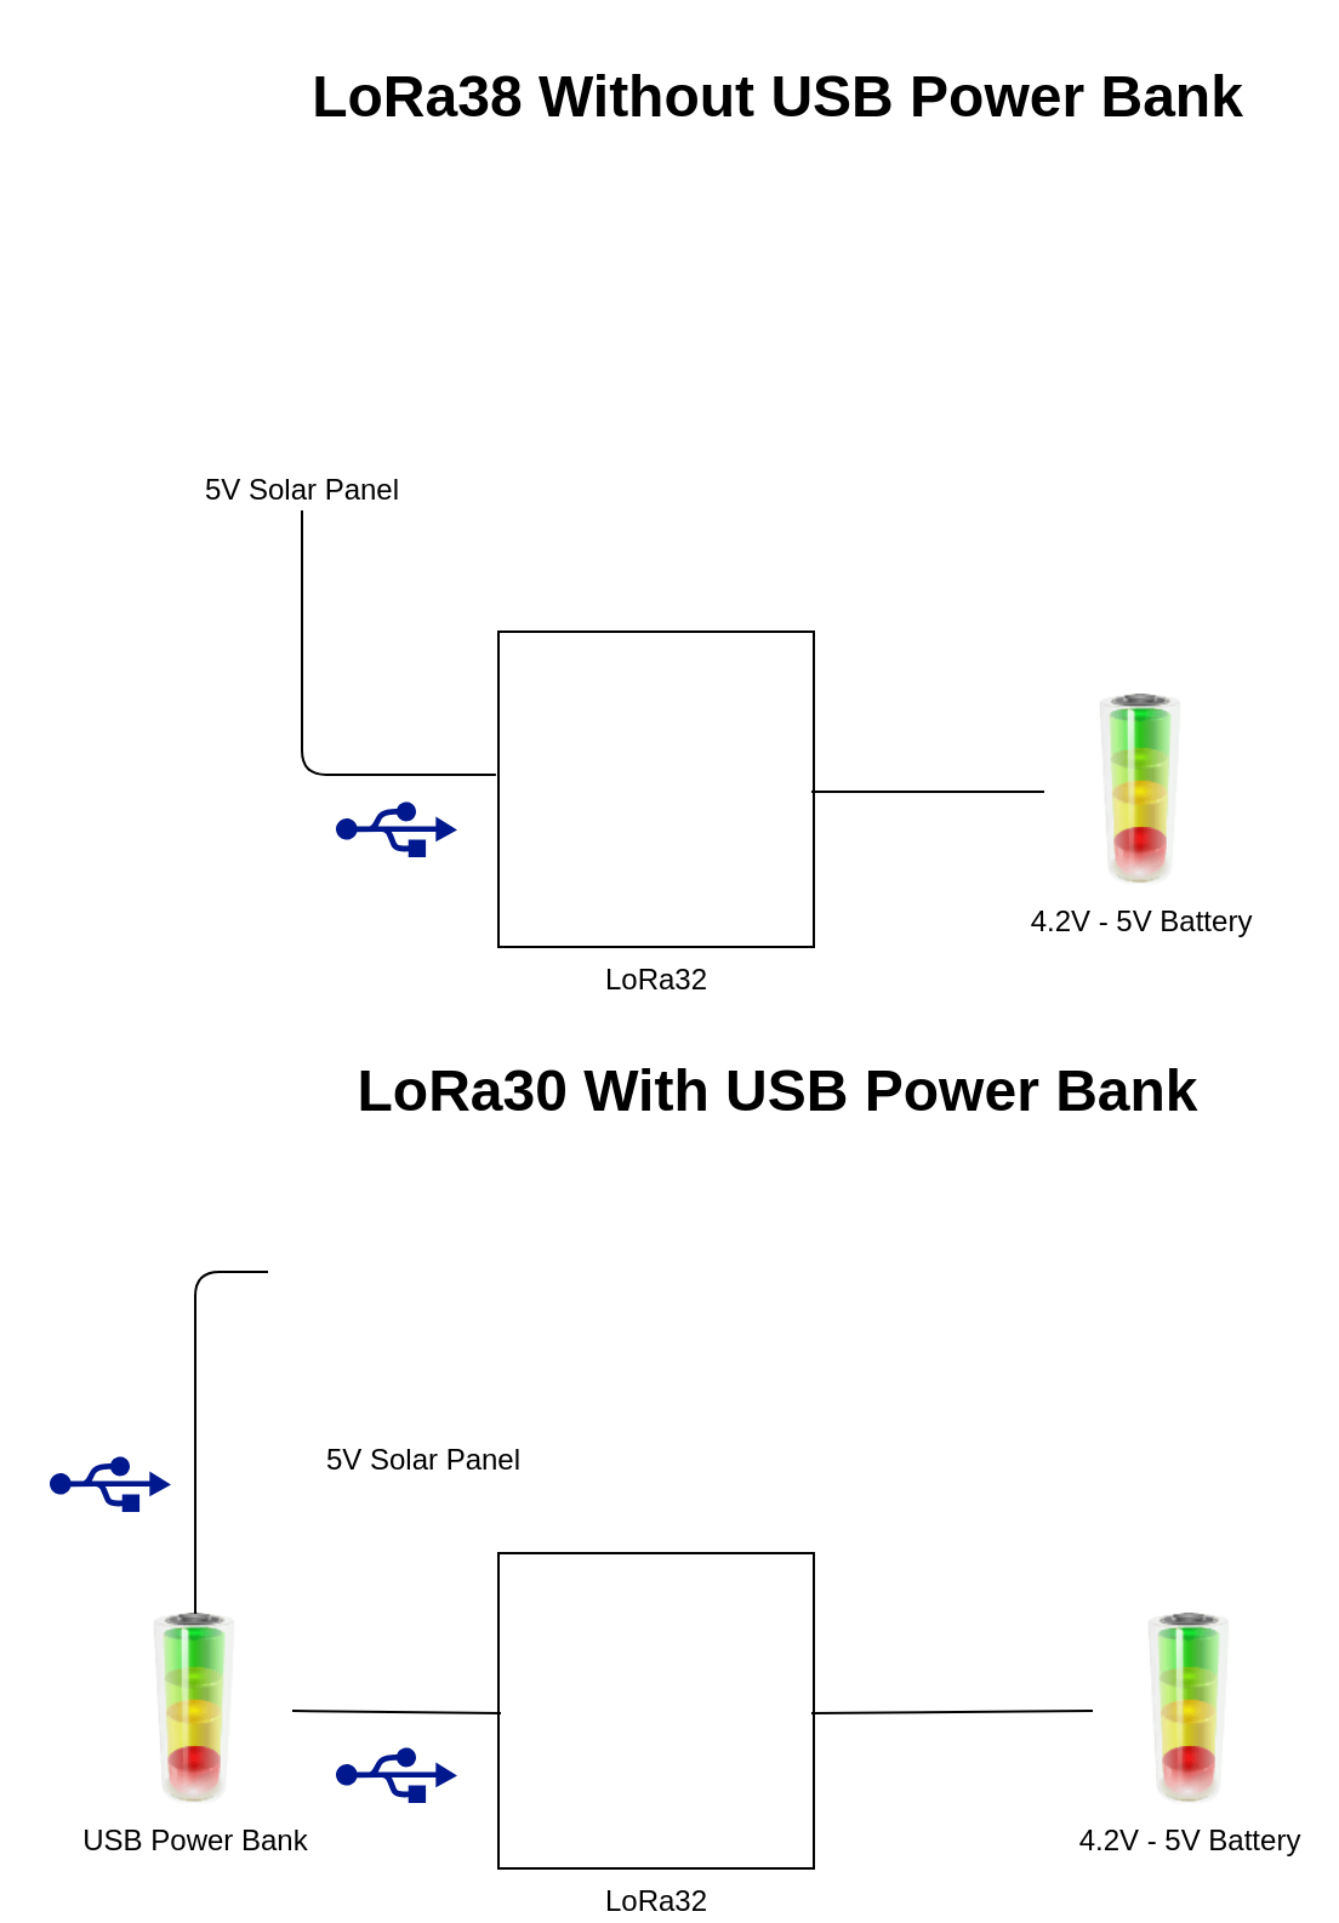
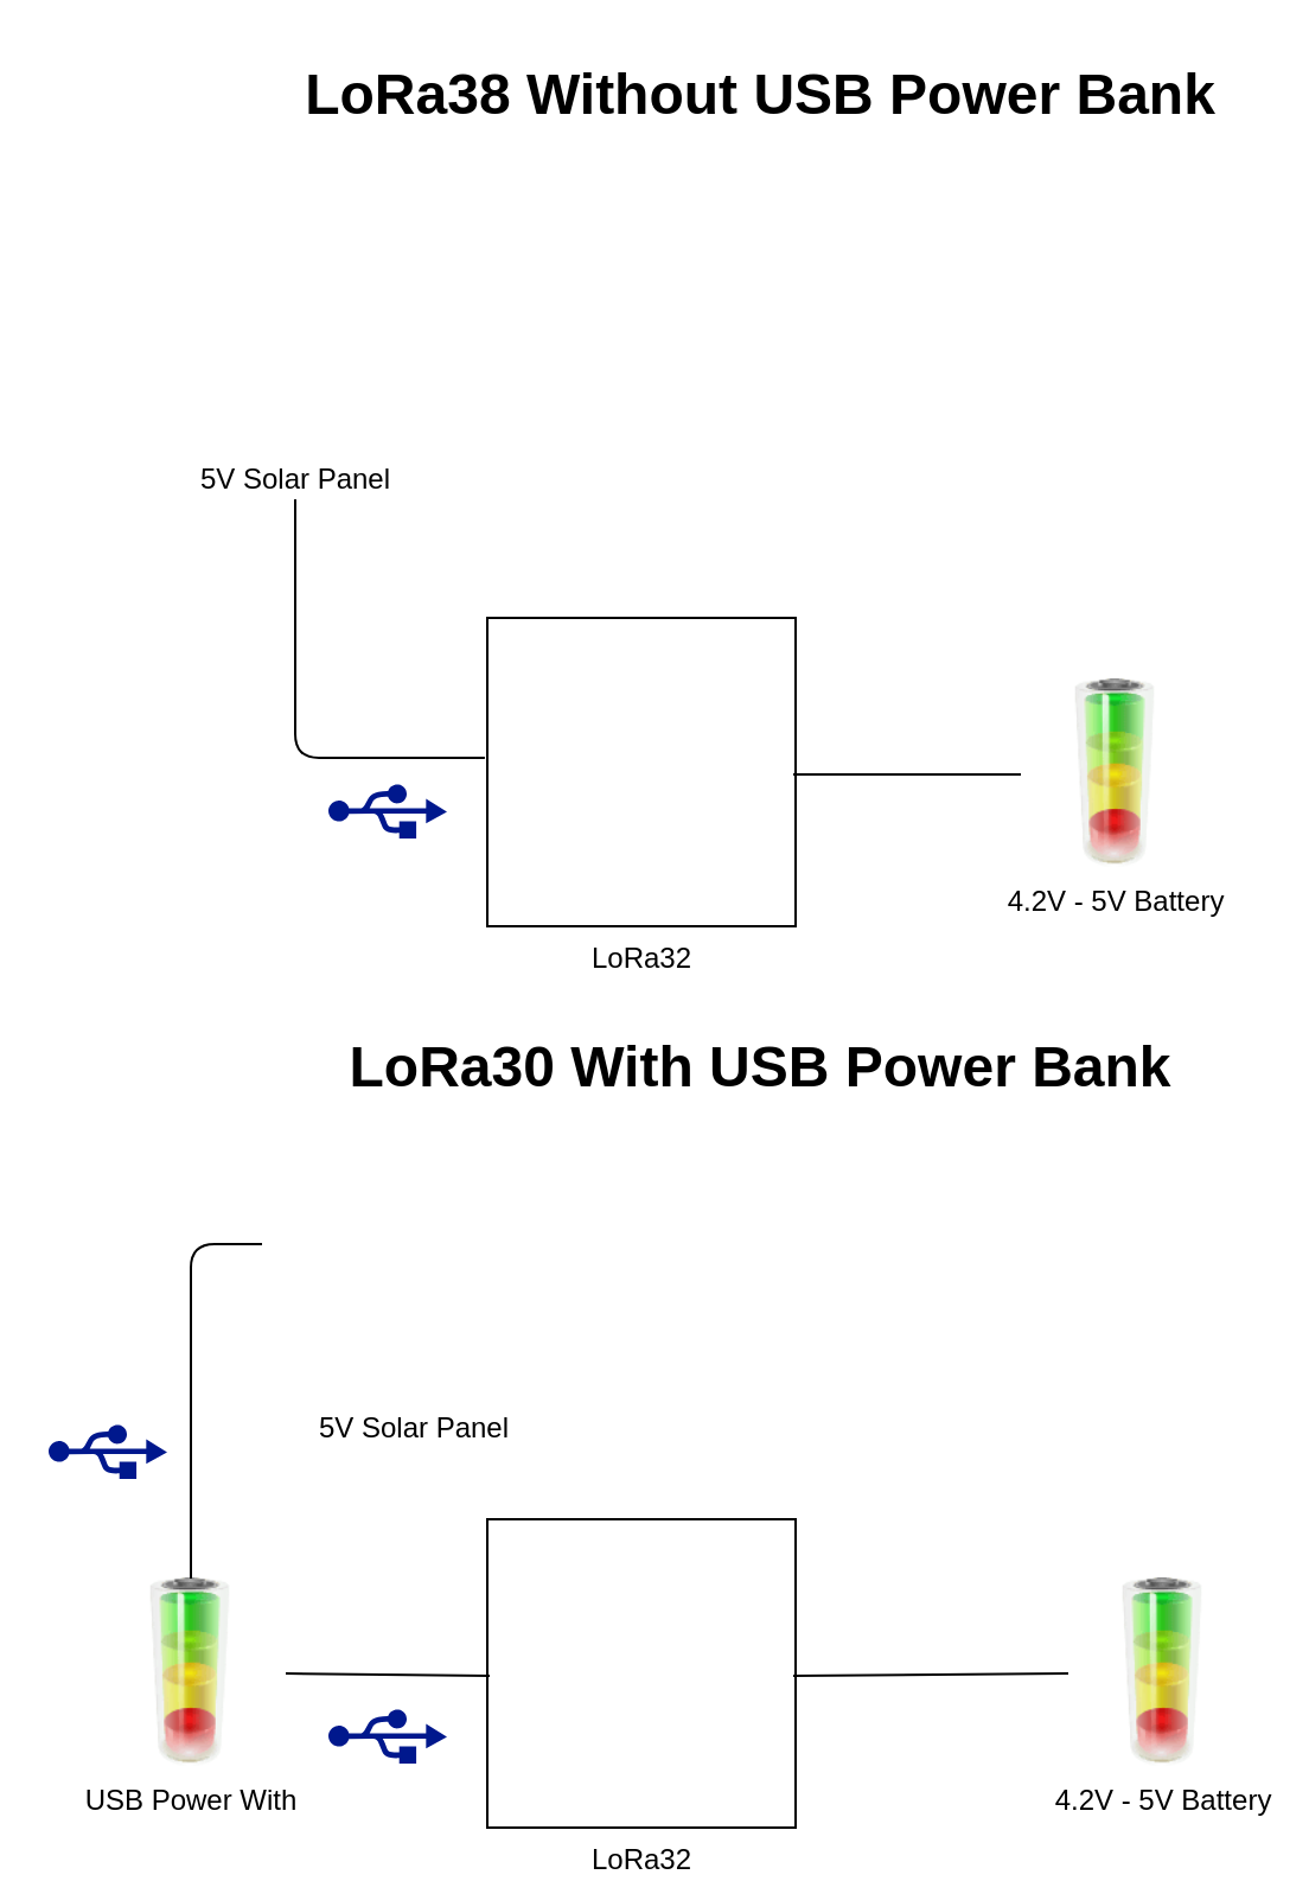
- <mxCell id="17" value="USB Power Bank" style="image;html=1;image=img/lib/clip_art/general/Battery_allstates_128x128.png" vertex="1" parent="1"><mxGeometry x="40" y="665" width="80" height="80" as="geometry" /></mxCell>
+ <mxCell id="17" value="USB Power With" style="image;html=1;image=img/lib/clip_art/general/Battery_allstates_128x128.png" vertex="1" parent="1"><mxGeometry x="40" y="665" width="80" height="80" as="geometry" /></mxCell>
